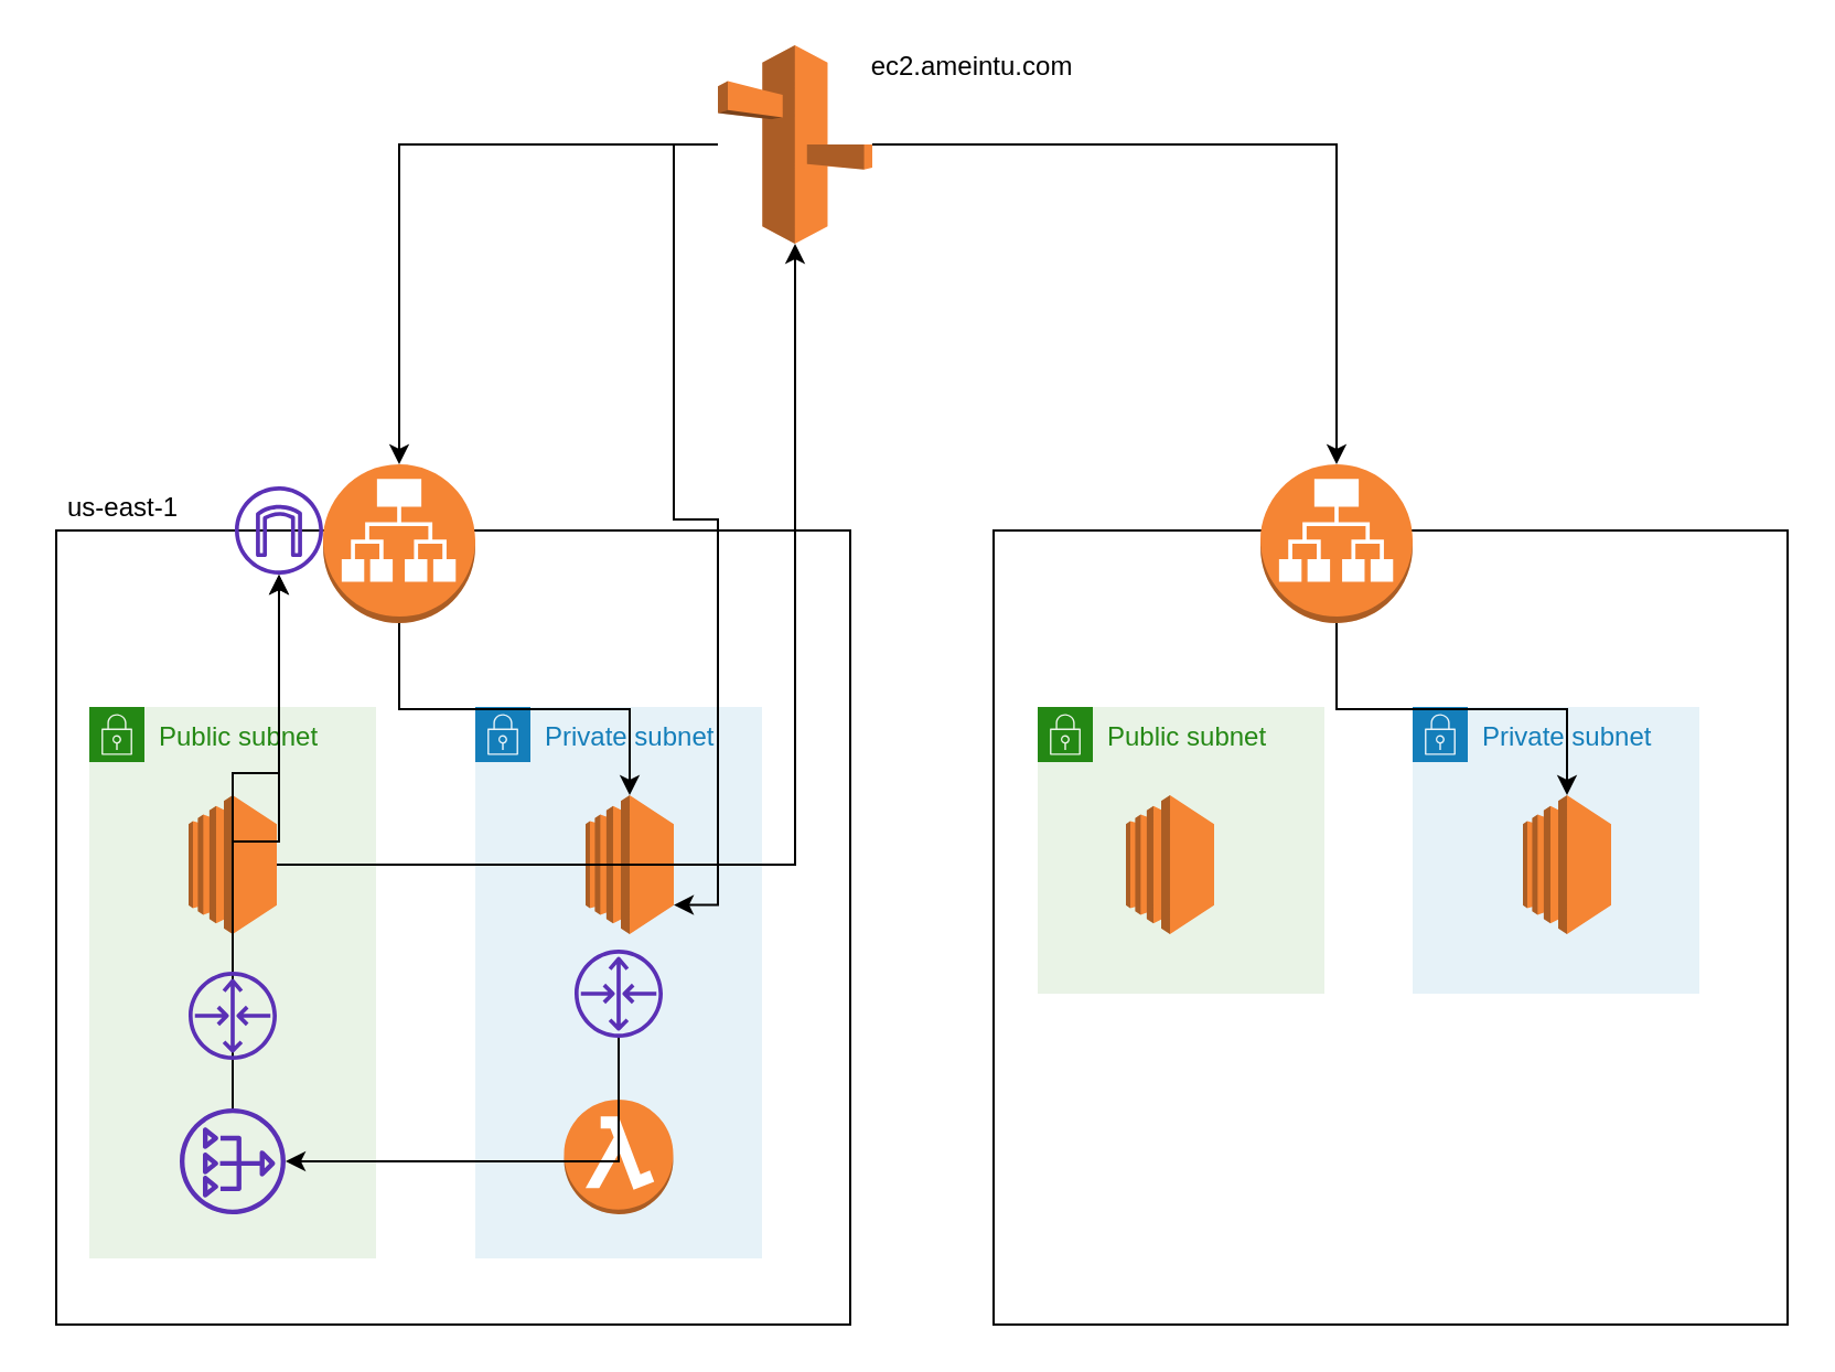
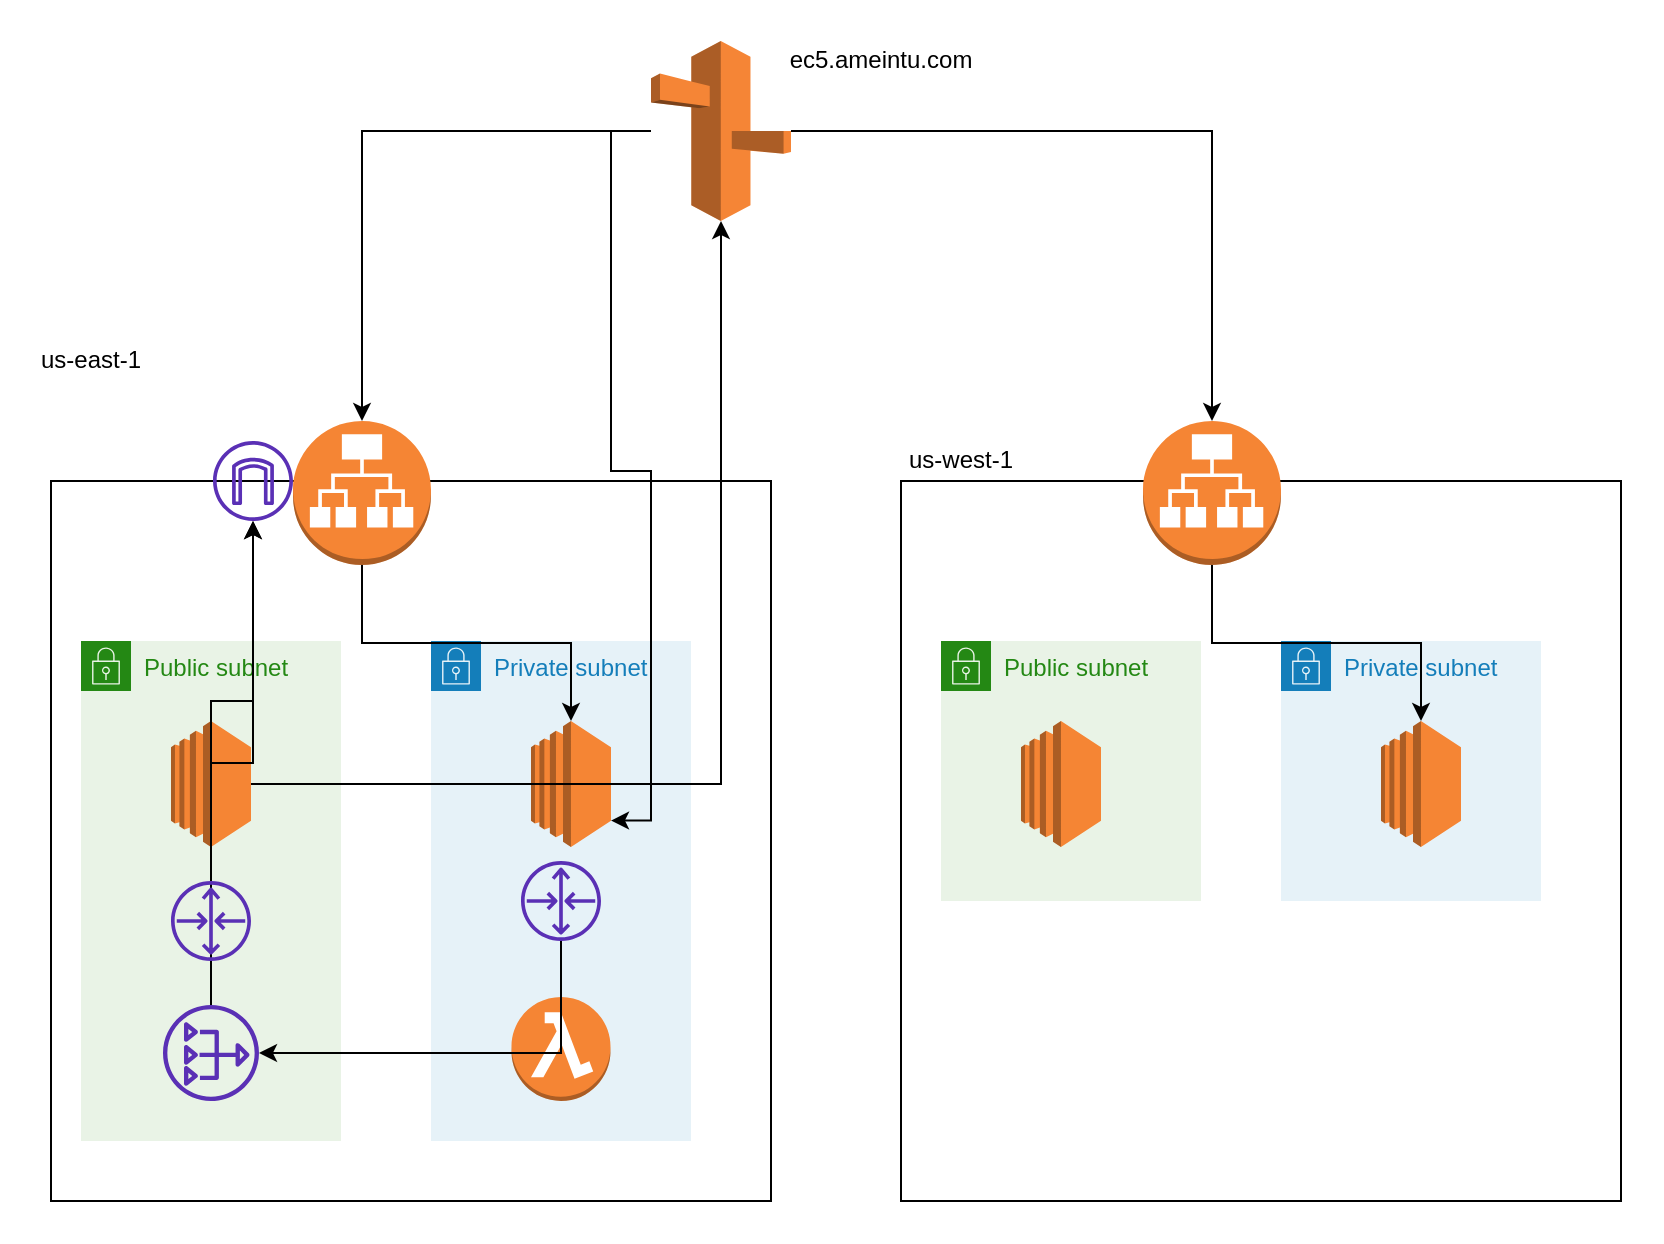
- <mxCell id="23" value="ec2.ameintu.com" style="text;html=1;align=center;verticalAlign=middle;resizable=0;points=[];autosize=1;" vertex="1" parent="1"><mxGeometry x="385" y="20" width="110" height="20" as="geometry" /></mxCell>
+ <mxCell id="23" value="ec5.ameintu.com" style="text;html=1;align=center;verticalAlign=middle;resizable=0;points=[];autosize=1;" vertex="1" parent="1"><mxGeometry x="385" y="20" width="110" height="20" as="geometry" /></mxCell>
- <mxCell id="3" value="us-east-1" style="text;html=1;align=center;verticalAlign=middle;resizable=0;points=[];autosize=1;" vertex="1" parent="1"><mxGeometry x="20" y="220" width="70" height="20" as="geometry" /></mxCell>
+ <mxCell id="3" value="us-east-1" style="text;html=1;align=center;verticalAlign=middle;resizable=0;points=[];autosize=1;" vertex="1" parent="1"><mxGeometry x="10" y="170" width="70" height="20" as="geometry" /></mxCell>
+ <mxCell id="16" value="us-west-1" style="text;html=1;align=center;verticalAlign=middle;resizable=0;points=[];autosize=1;" vertex="1" parent="1"><mxGeometry x="445" y="220" width="70" height="20" as="geometry" /></mxCell>
